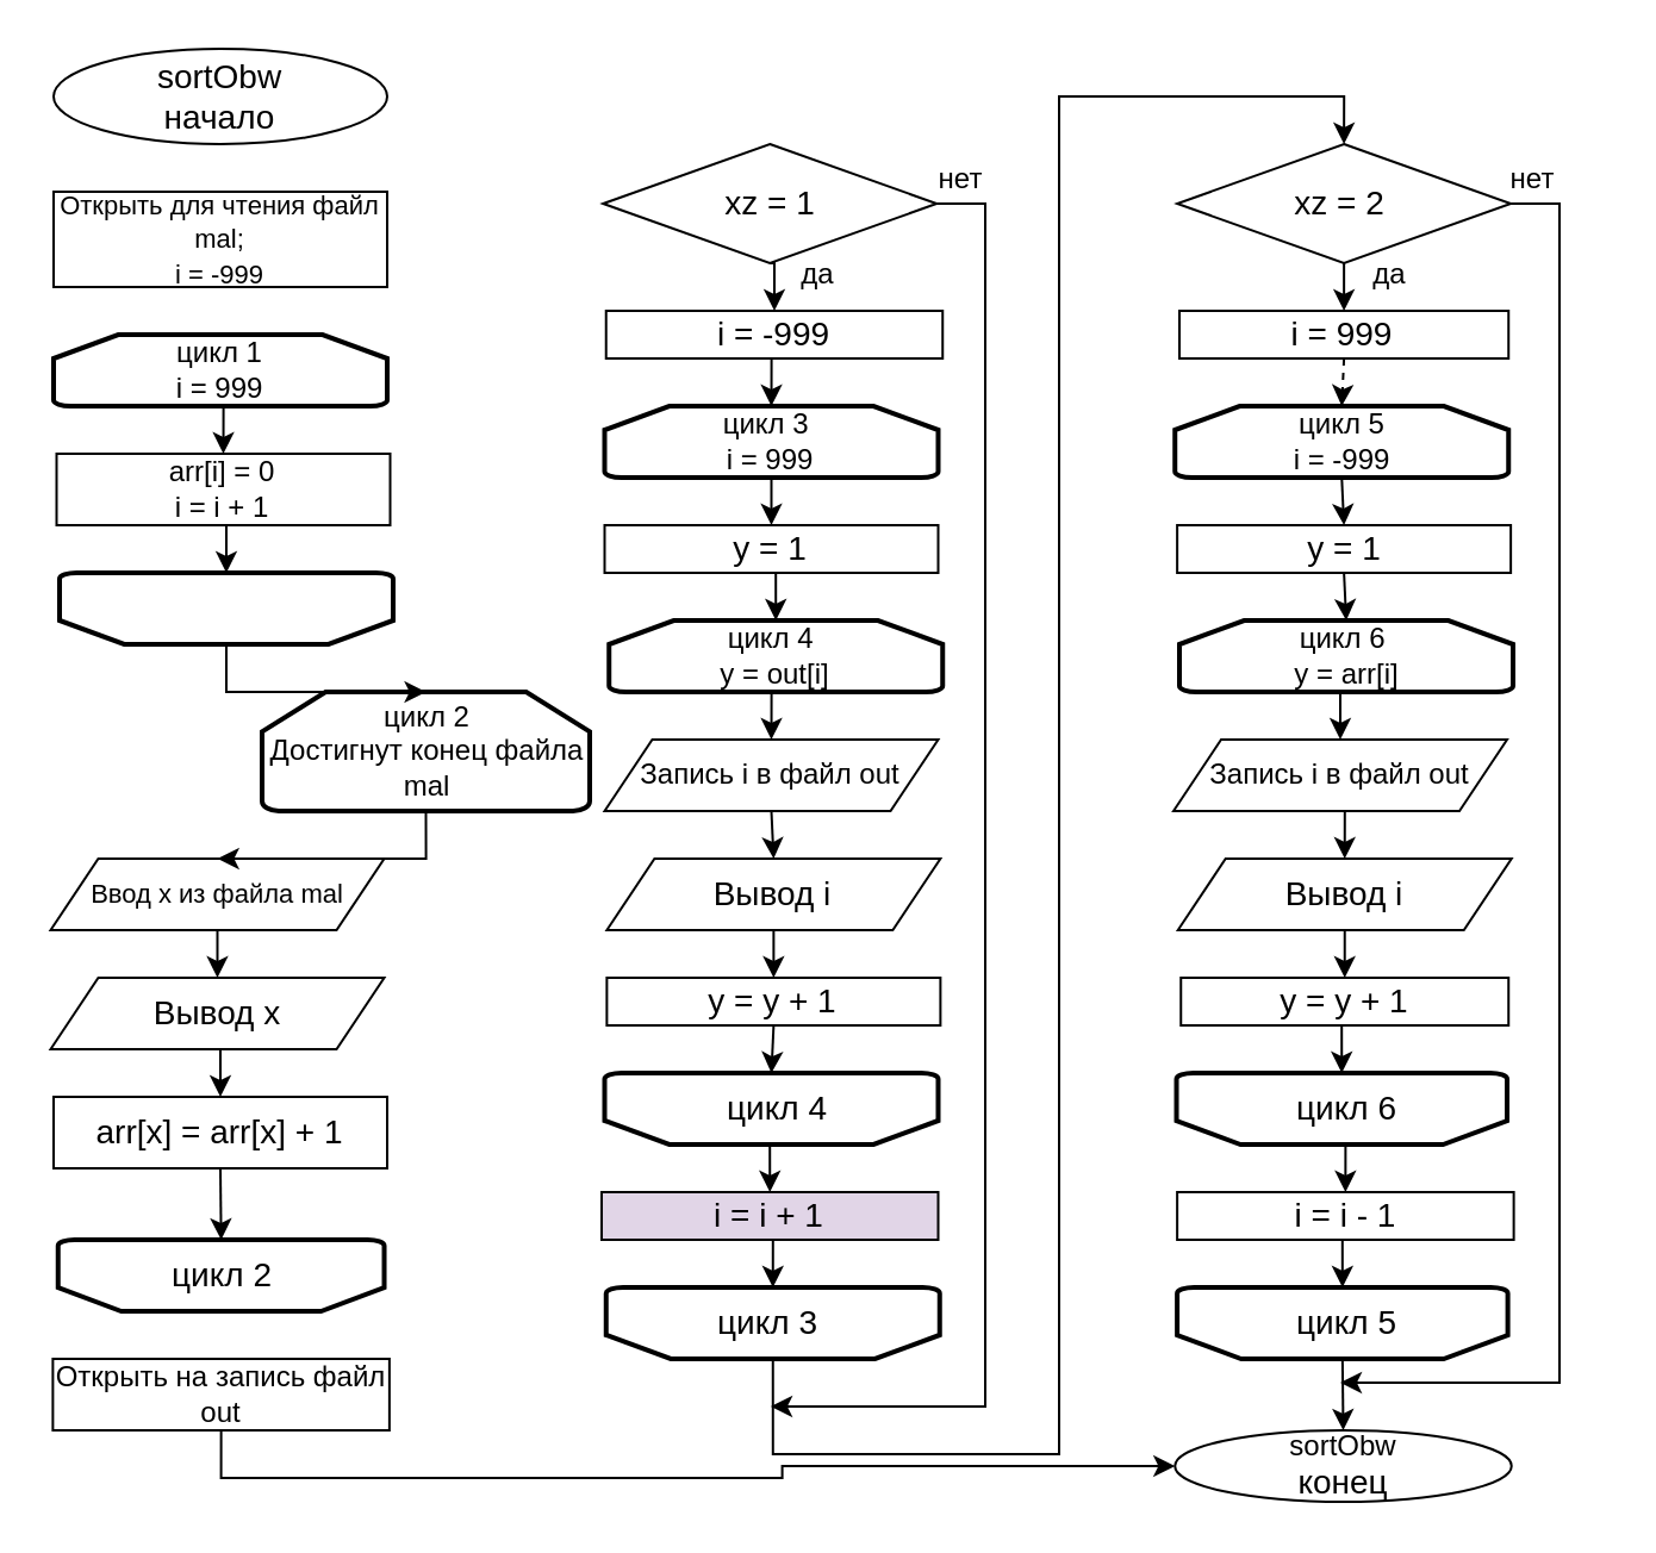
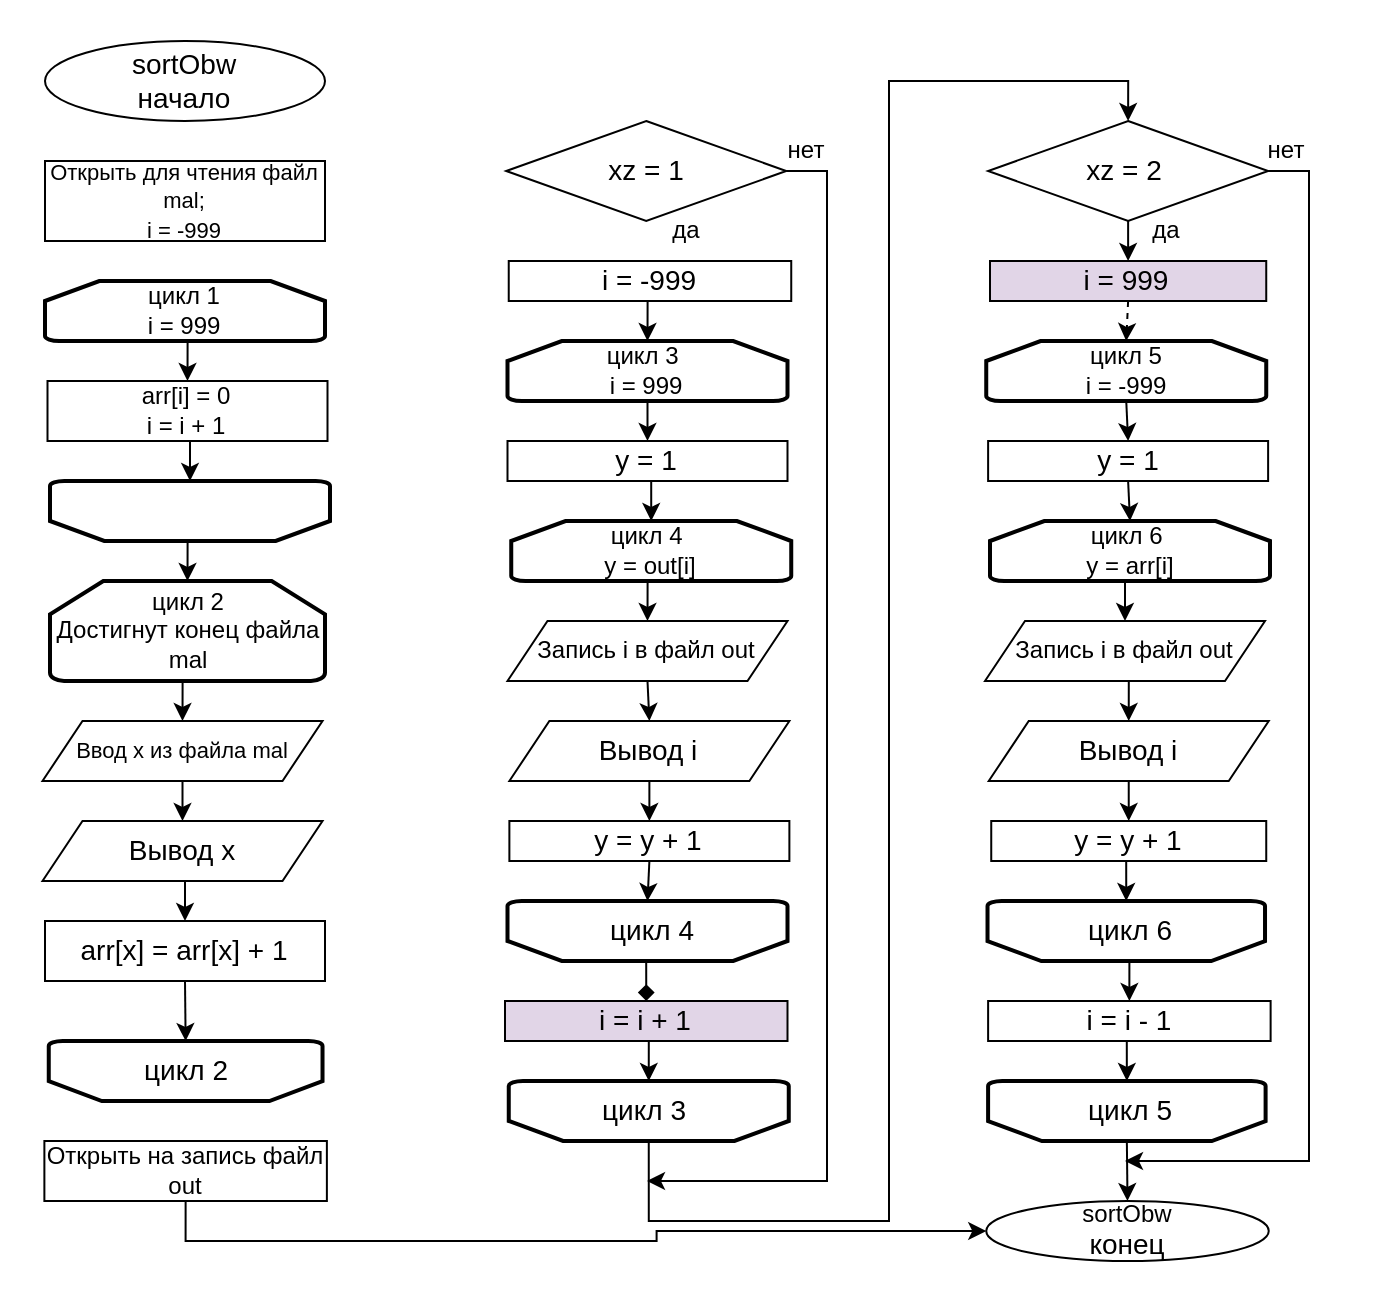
- <mxCell id="19" style="edgeStyle=orthogonalEdgeStyle;rounded=0;orthogonalLoop=1;jettySize=auto;html=1;exitX=0.5;exitY=1;exitDx=0;exitDy=0;entryX=0.5;entryY=0;entryDx=0;entryDy=0;" parent="1" source="21" target="22" edge="1"><mxGeometry relative="1" as="geometry" /></mxCell>
- <mxCell id="60" value="&lt;font style=&quot;font-size: 14px;&quot;&gt;i = 999&lt;/font&gt;" style="rounded=0;whiteSpace=wrap;html=1;" vertex="1" parent="1"><mxGeometry x="494.5" y="130" width="138.12" height="20" as="geometry" /></mxCell>
+ <mxCell id="60" value="&lt;font style=&quot;font-size: 14px;&quot;&gt;i = 999&lt;/font&gt;" style="rounded=0;whiteSpace=wrap;html=1;fillColor=#e1d5e7;" vertex="1" parent="1"><mxGeometry x="494.5" y="130" width="138.12" height="20" as="geometry" /></mxCell>
- <mxCell id="11" value="&lt;font style=&quot;&quot;&gt;&lt;font style=&quot;font-size: 12px;&quot;&gt;цикл 2&lt;br&gt;&lt;font style=&quot;&quot;&gt;Достигнут конец файла mal&lt;/font&gt;&lt;/font&gt;&lt;br&gt;&lt;/font&gt;" style="strokeWidth=2;html=1;shape=mxgraph.flowchart.loop_limit;whiteSpace=wrap;" parent="1" vertex="1"><mxGeometry x="109.5" y="290" width="137.5" height="50" as="geometry" /></mxCell>
+ <mxCell id="11" value="&lt;font style=&quot;&quot;&gt;&lt;font style=&quot;font-size: 12px;&quot;&gt;цикл 2&lt;br&gt;&lt;font style=&quot;&quot;&gt;Достигнут конец файла mal&lt;/font&gt;&lt;/font&gt;&lt;br&gt;&lt;/font&gt;" style="strokeWidth=2;html=1;shape=mxgraph.flowchart.loop_limit;whiteSpace=wrap;" parent="1" vertex="1"><mxGeometry x="24.5" y="290" width="137.5" height="50" as="geometry" /></mxCell>
- <mxCell id="34" style="edgeStyle=orthogonalEdgeStyle;rounded=0;orthogonalLoop=1;jettySize=auto;html=1;exitX=0.5;exitY=1;exitDx=0;exitDy=0;entryX=0.5;entryY=0;entryDx=0;entryDy=0;" edge="1" parent="1" source="35" target="36"><mxGeometry relative="1" as="geometry" /></mxCell>
+ <mxCell id="34" style="edgeStyle=orthogonalEdgeStyle;rounded=0;orthogonalLoop=1;jettySize=auto;html=1;exitX=0.5;exitY=1;exitDx=0;exitDy=0;entryX=0.5;entryY=0;entryDx=0;entryDy=0;endArrow=diamond;" edge="1" parent="1" source="35" target="36"><mxGeometry relative="1" as="geometry" /></mxCell>
